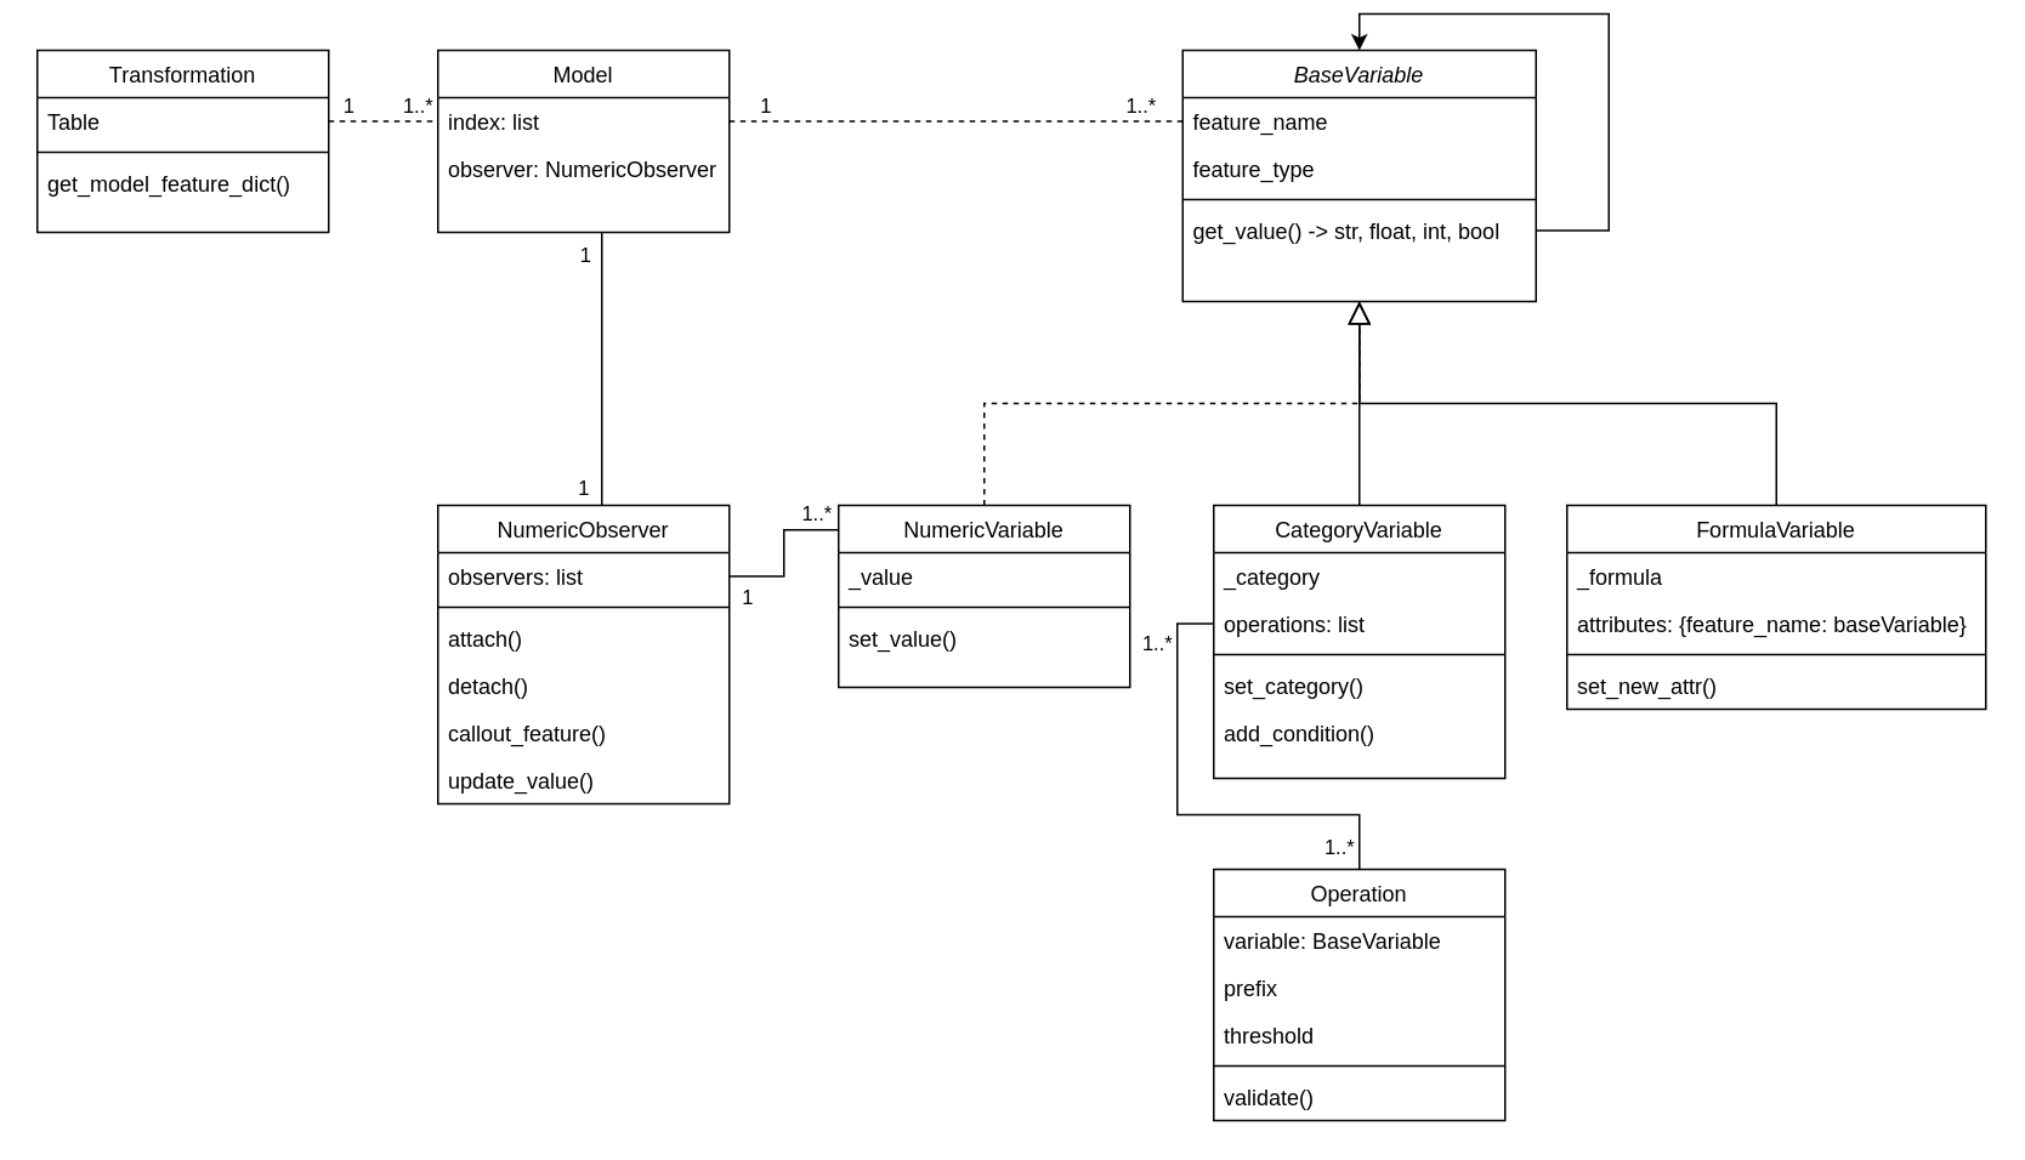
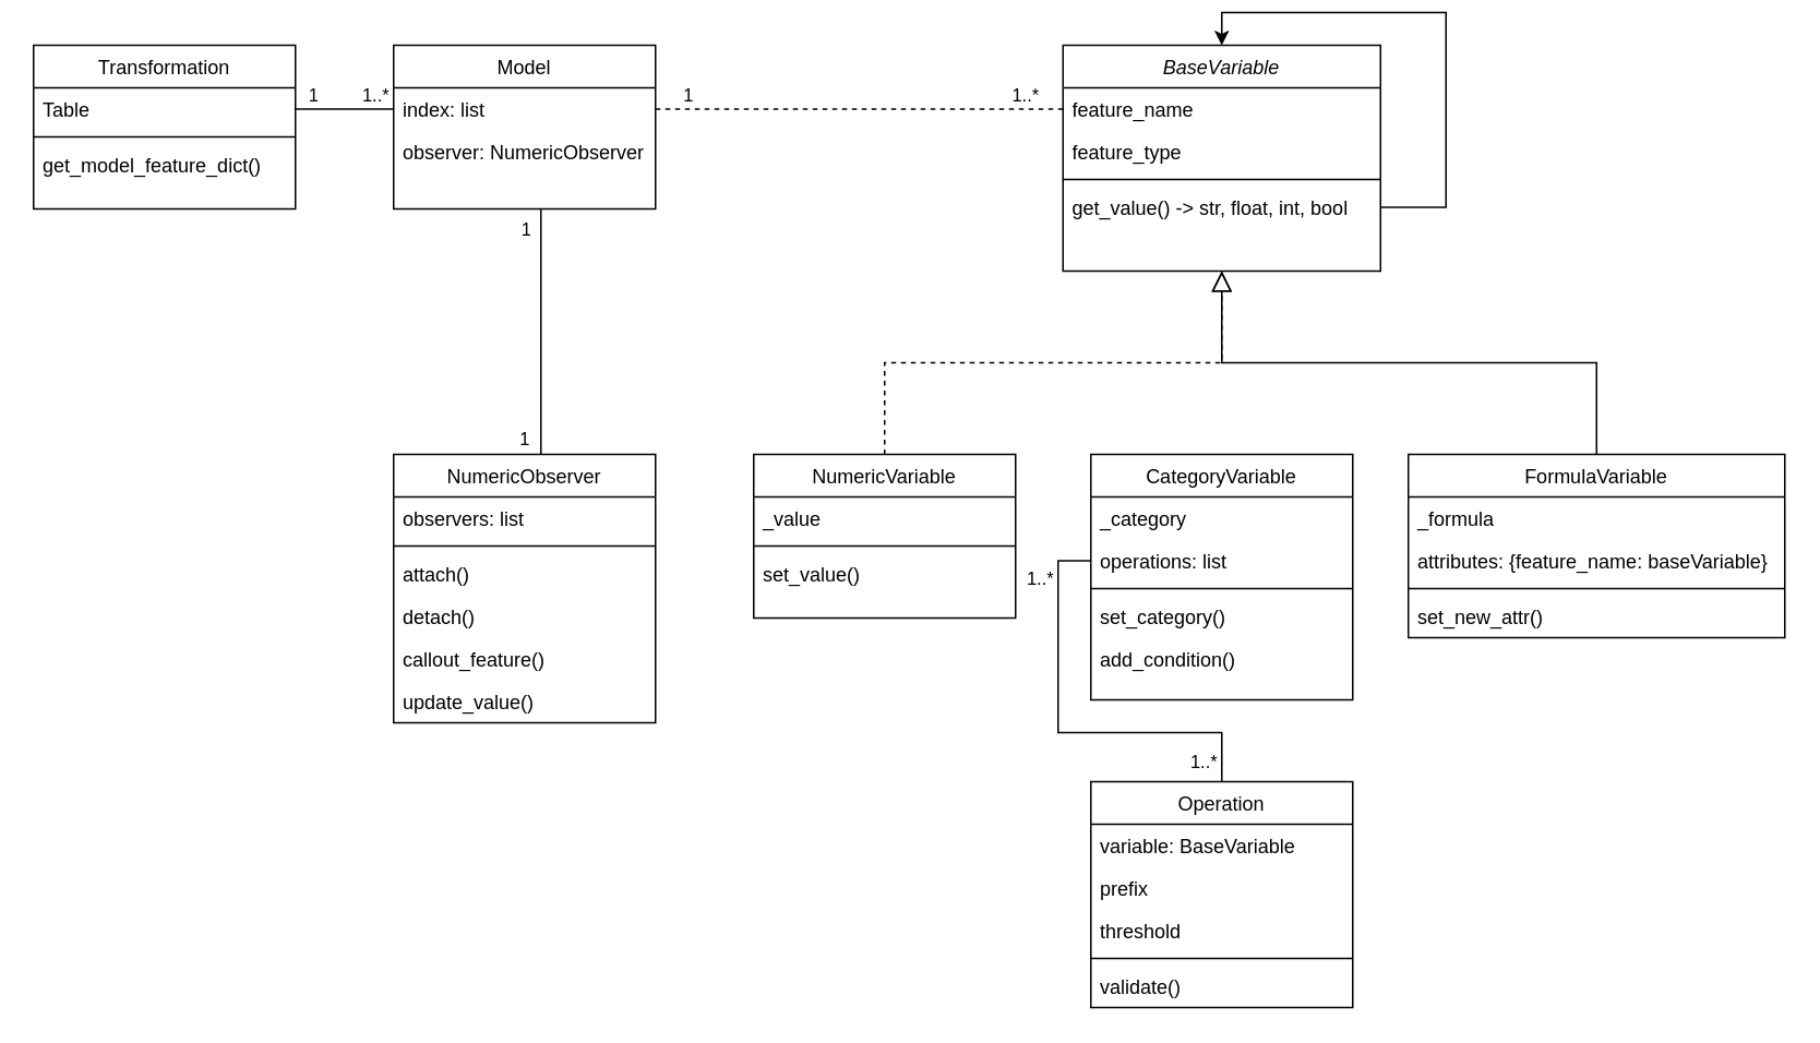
- <mxCell id="38" style="edgeStyle=orthogonalEdgeStyle;rounded=0;orthogonalLoop=1;jettySize=auto;html=1;exitX=1;exitY=0.5;exitDx=0;exitDy=0;entryX=0;entryY=0.5;entryDx=0;entryDy=0;endArrow=none;endFill=0;dashed=1;" parent="1" source="20" target="33" edge="1"><mxGeometry relative="1" as="geometry" /></mxCell>
+ <mxCell id="38" style="edgeStyle=orthogonalEdgeStyle;rounded=0;orthogonalLoop=1;jettySize=auto;html=1;exitX=1;exitY=0.5;exitDx=0;exitDy=0;entryX=0;entryY=0.5;entryDx=0;entryDy=0;endArrow=none;endFill=0;" parent="1" source="20" target="33" edge="1"><mxGeometry relative="1" as="geometry" /></mxCell>
- <mxCell id="23" style="edgeStyle=elbowEdgeStyle;rounded=0;orthogonalLoop=1;jettySize=auto;html=1;endSize=10;elbow=vertical;endArrow=block;endFill=0;entryX=0.5;entryY=1;entryDx=0;entryDy=0;" parent="1" source="24" target="2" edge="1"><mxGeometry relative="1" as="geometry"><mxPoint x="760" y="158" as="targetPoint" /><Array as="points"><mxPoint x="746" y="240" /></Array></mxGeometry></mxCell>
- <mxCell id="58" style="edgeStyle=orthogonalEdgeStyle;rounded=0;orthogonalLoop=1;jettySize=auto;html=1;entryX=0;entryY=0.135;entryDx=0;entryDy=0;entryPerimeter=0;endArrow=none;endFill=0;" parent="1" source="42" target="8" edge="1"><mxGeometry relative="1" as="geometry" /></mxCell>
- <mxCell id="59" value="1" style="edgeLabel;html=1;align=center;verticalAlign=middle;resizable=0;points=[];" parent="58" vertex="1" connectable="0"><mxGeometry x="-0.795" relative="1" as="geometry"><mxPoint y="11" as="offset" /></mxGeometry></mxCell>
- <mxCell id="60" value="1..*" style="edgeLabel;html=1;align=center;verticalAlign=middle;resizable=0;points=[];" parent="58" vertex="1" connectable="0"><mxGeometry x="0.786" relative="1" as="geometry"><mxPoint x="-3" y="-9" as="offset" /></mxGeometry></mxCell>
